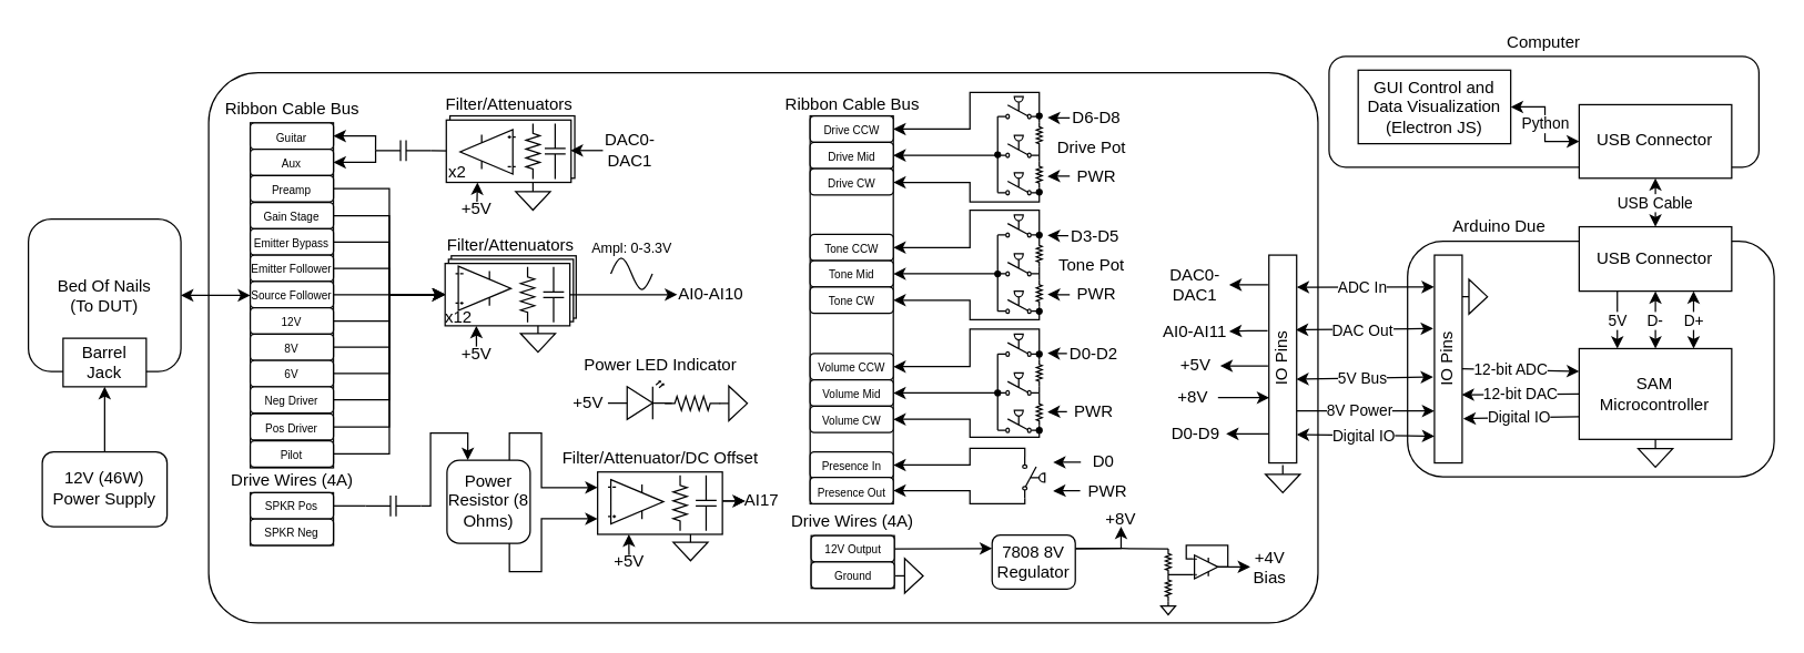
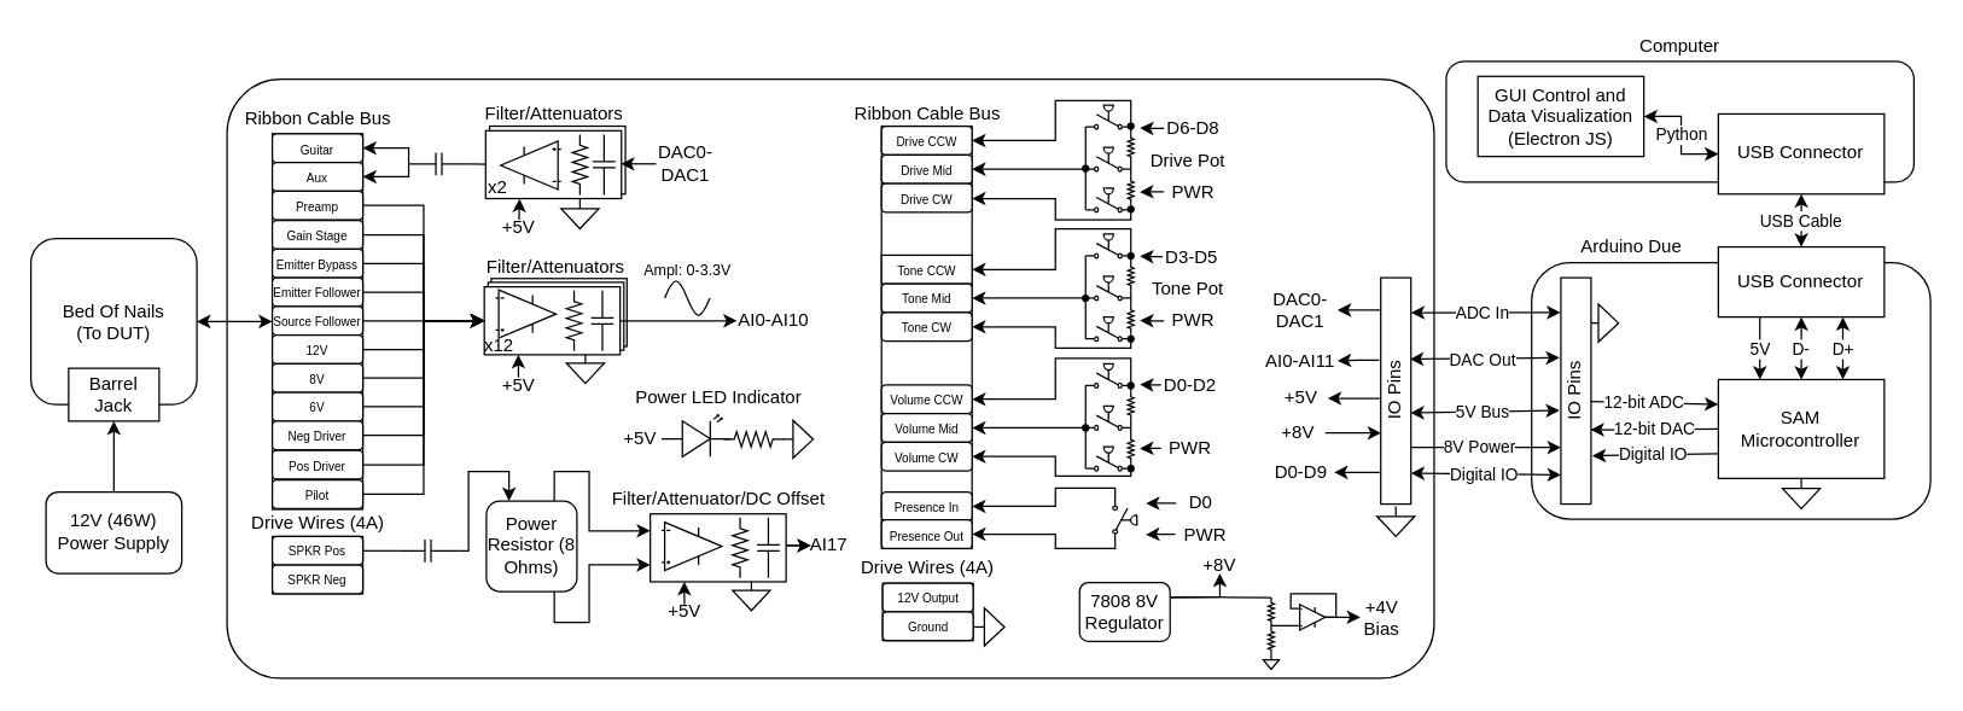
- <mxCell id="105" value="&lt;font style=&quot;font-size: 8px&quot;&gt;Tone CCW&lt;/font&gt;" style="rounded=1;whiteSpace=wrap;html=1;" vertex="1" parent="1"><mxGeometry x="583.75" y="168.5" width="60" height="19" as="geometry" /></mxCell>
+ <mxCell id="105" value="&lt;font style=&quot;font-size: 8px&quot;&gt;Tone CCW&lt;/font&gt;" style="whiteSpace=wrap;html=1;rounded=0;" vertex="1" parent="1"><mxGeometry x="583.75" y="168.5" width="60" height="19" as="geometry" /></mxCell>
- <mxCell id="117" style="rounded=0;orthogonalLoop=1;jettySize=auto;html=1;exitX=1;exitY=0.5;exitDx=0;exitDy=0;entryX=0;entryY=0.25;entryDx=0;entryDy=0;startArrow=none;startFill=0;endArrow=classic;endFill=1;" edge="1" parent="1" source="118" target="241"><mxGeometry relative="1" as="geometry" /></mxCell>
